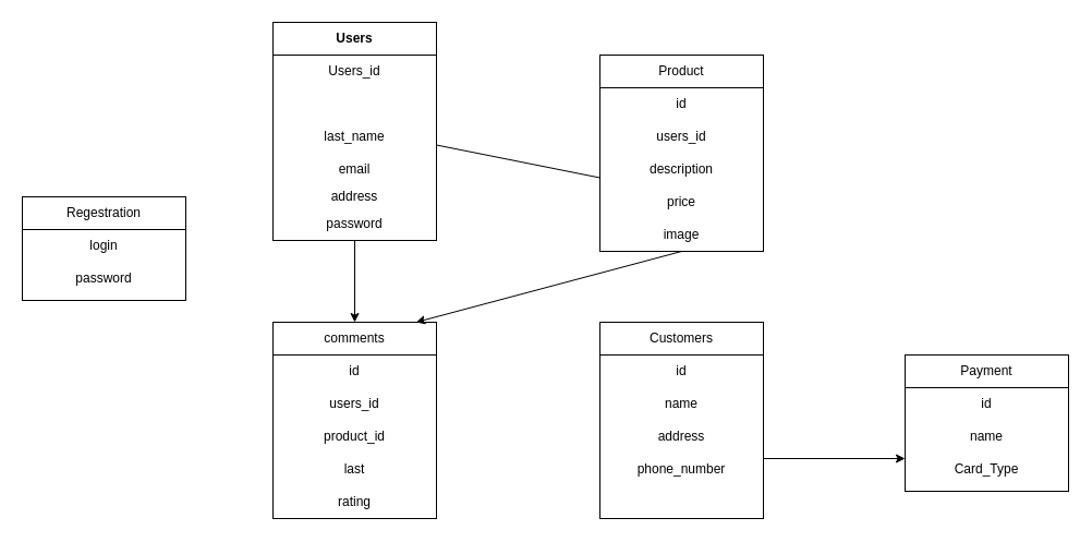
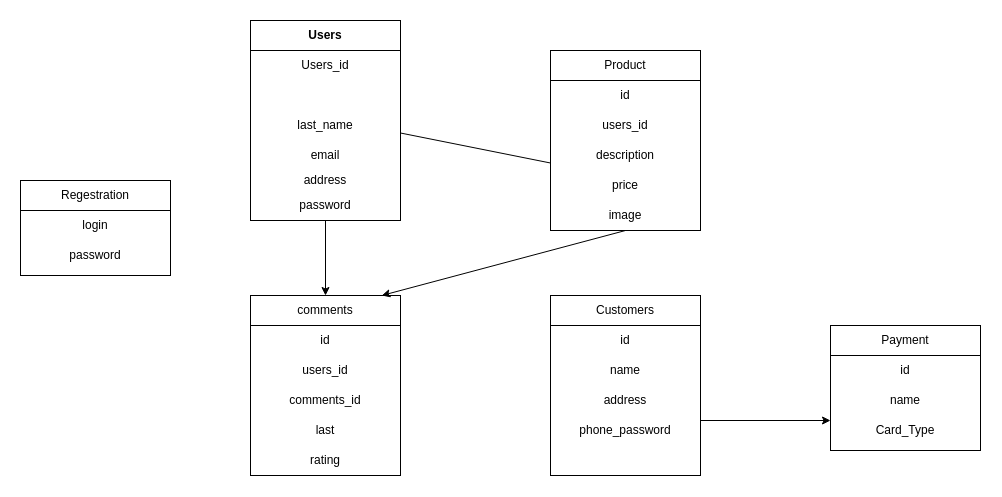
- <mxCell id="23" value="product_id" style="text;html=1;strokeColor=none;fillColor=none;align=center;verticalAlign=middle;whiteSpace=wrap;rounded=0;" parent="1" vertex="1"><mxGeometry x="250" y="385" width="150" height="30" as="geometry" /></mxCell>
+ <mxCell id="23" value="comments_id" style="text;html=1;strokeColor=none;fillColor=none;align=center;verticalAlign=middle;whiteSpace=wrap;rounded=0;" parent="1" vertex="1"><mxGeometry x="250" y="385" width="150" height="30" as="geometry" /></mxCell>
- <mxCell id="37" value="phone_number" style="text;html=1;strokeColor=none;fillColor=none;align=center;verticalAlign=middle;whiteSpace=wrap;rounded=0;" parent="1" vertex="1"><mxGeometry x="550" y="415" width="150" height="30" as="geometry" /></mxCell>
+ <mxCell id="37" value="phone_password" style="text;html=1;strokeColor=none;fillColor=none;align=center;verticalAlign=middle;whiteSpace=wrap;rounded=0;" parent="1" vertex="1"><mxGeometry x="550" y="415" width="150" height="30" as="geometry" /></mxCell>
